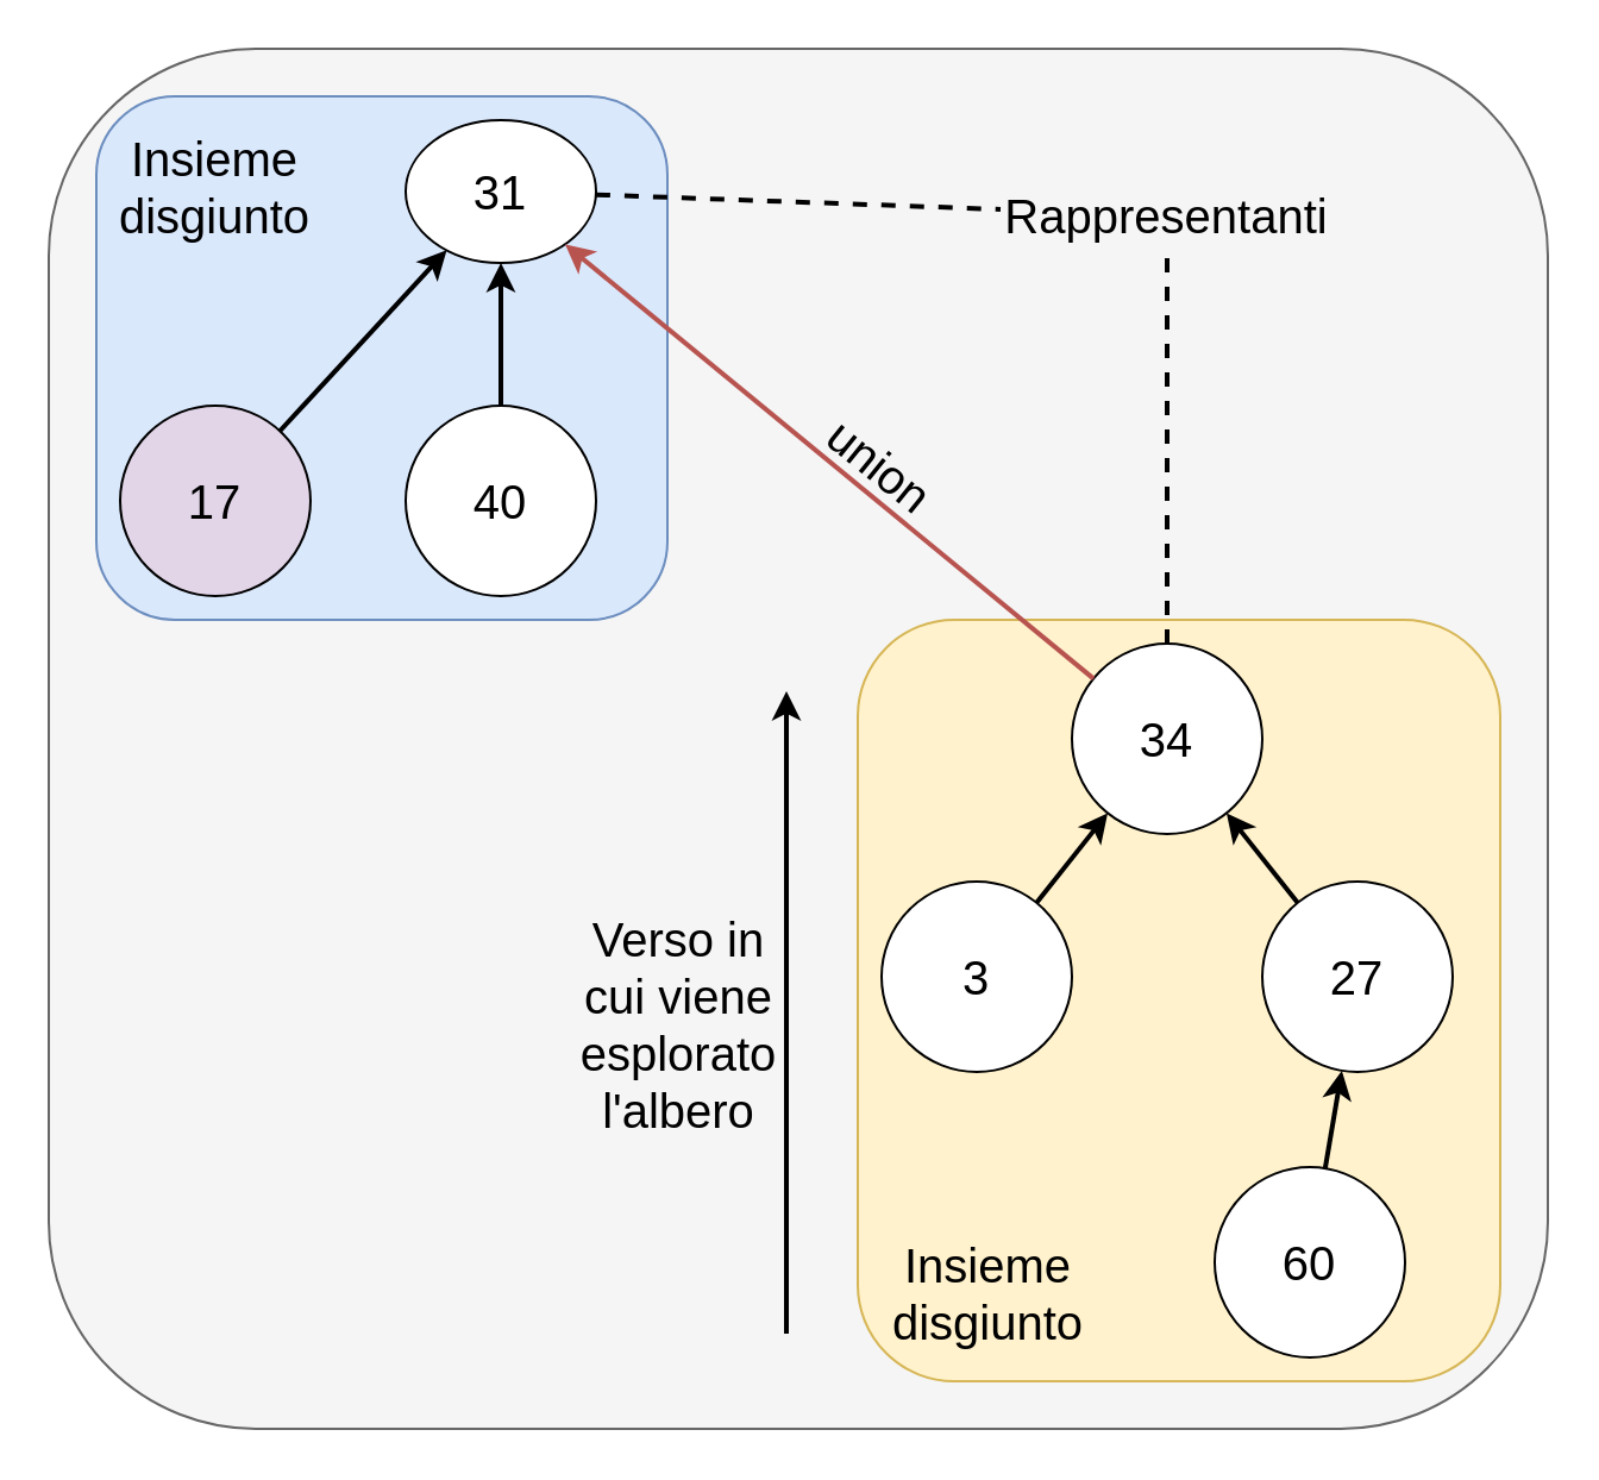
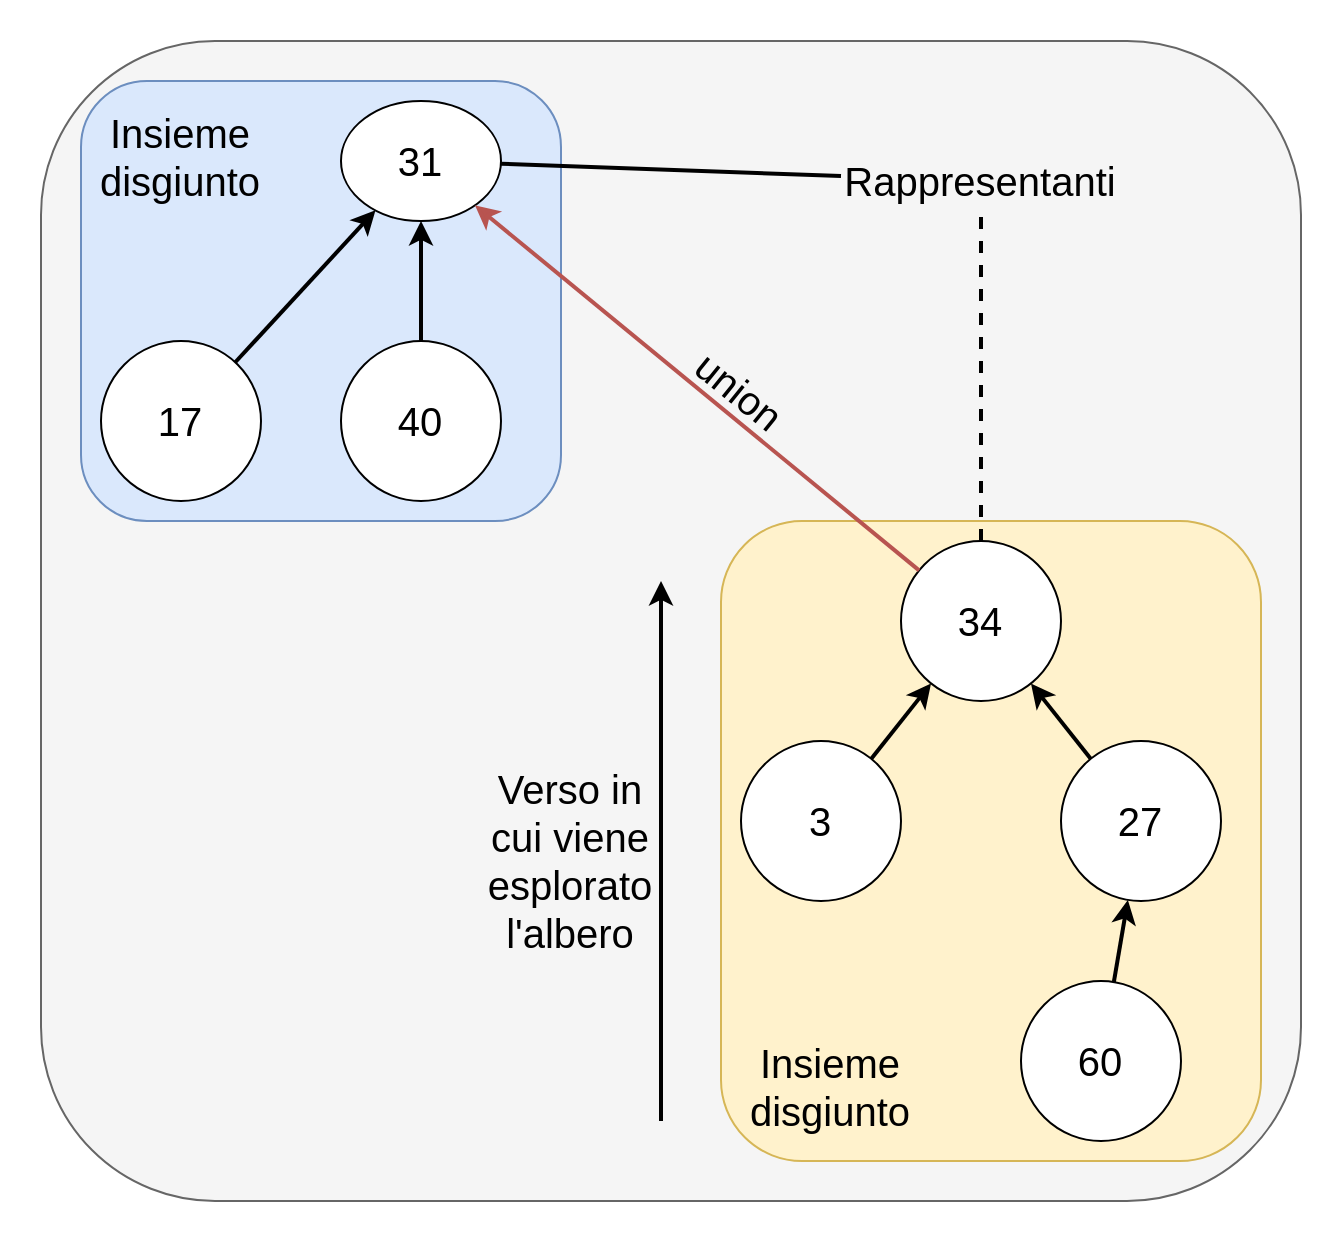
- <mxCell id="22" value="" style="endArrow=none;dashed=1;html=1;rounded=0;fontSize=20;strokeWidth=2;" edge="1" parent="1" source="5" target="21"><mxGeometry width="50" height="50" relative="1" as="geometry"><mxPoint x="150" y="690" as="sourcePoint" /><mxPoint x="200" y="640" as="targetPoint" /></mxGeometry></mxCell>
+ <mxCell id="22" value="" style="endArrow=none;dashed=0;html=1;rounded=0;fontSize=20;strokeWidth=2;" edge="1" parent="1" source="5" target="21"><mxGeometry width="50" height="50" relative="1" as="geometry"><mxPoint x="150" y="690" as="sourcePoint" /><mxPoint x="200" y="640" as="targetPoint" /></mxGeometry></mxCell>
- <mxCell id="6" value="17" style="ellipse;whiteSpace=wrap;html=1;aspect=fixed;fontSize=20;fillColor=#e1d5e7;" vertex="1" parent="1"><mxGeometry x="50" y="170" width="80" height="80" as="geometry" /></mxCell>
+ <mxCell id="6" value="17" style="ellipse;whiteSpace=wrap;html=1;aspect=fixed;fontSize=20;" vertex="1" parent="1"><mxGeometry x="50" y="170" width="80" height="80" as="geometry" /></mxCell>
